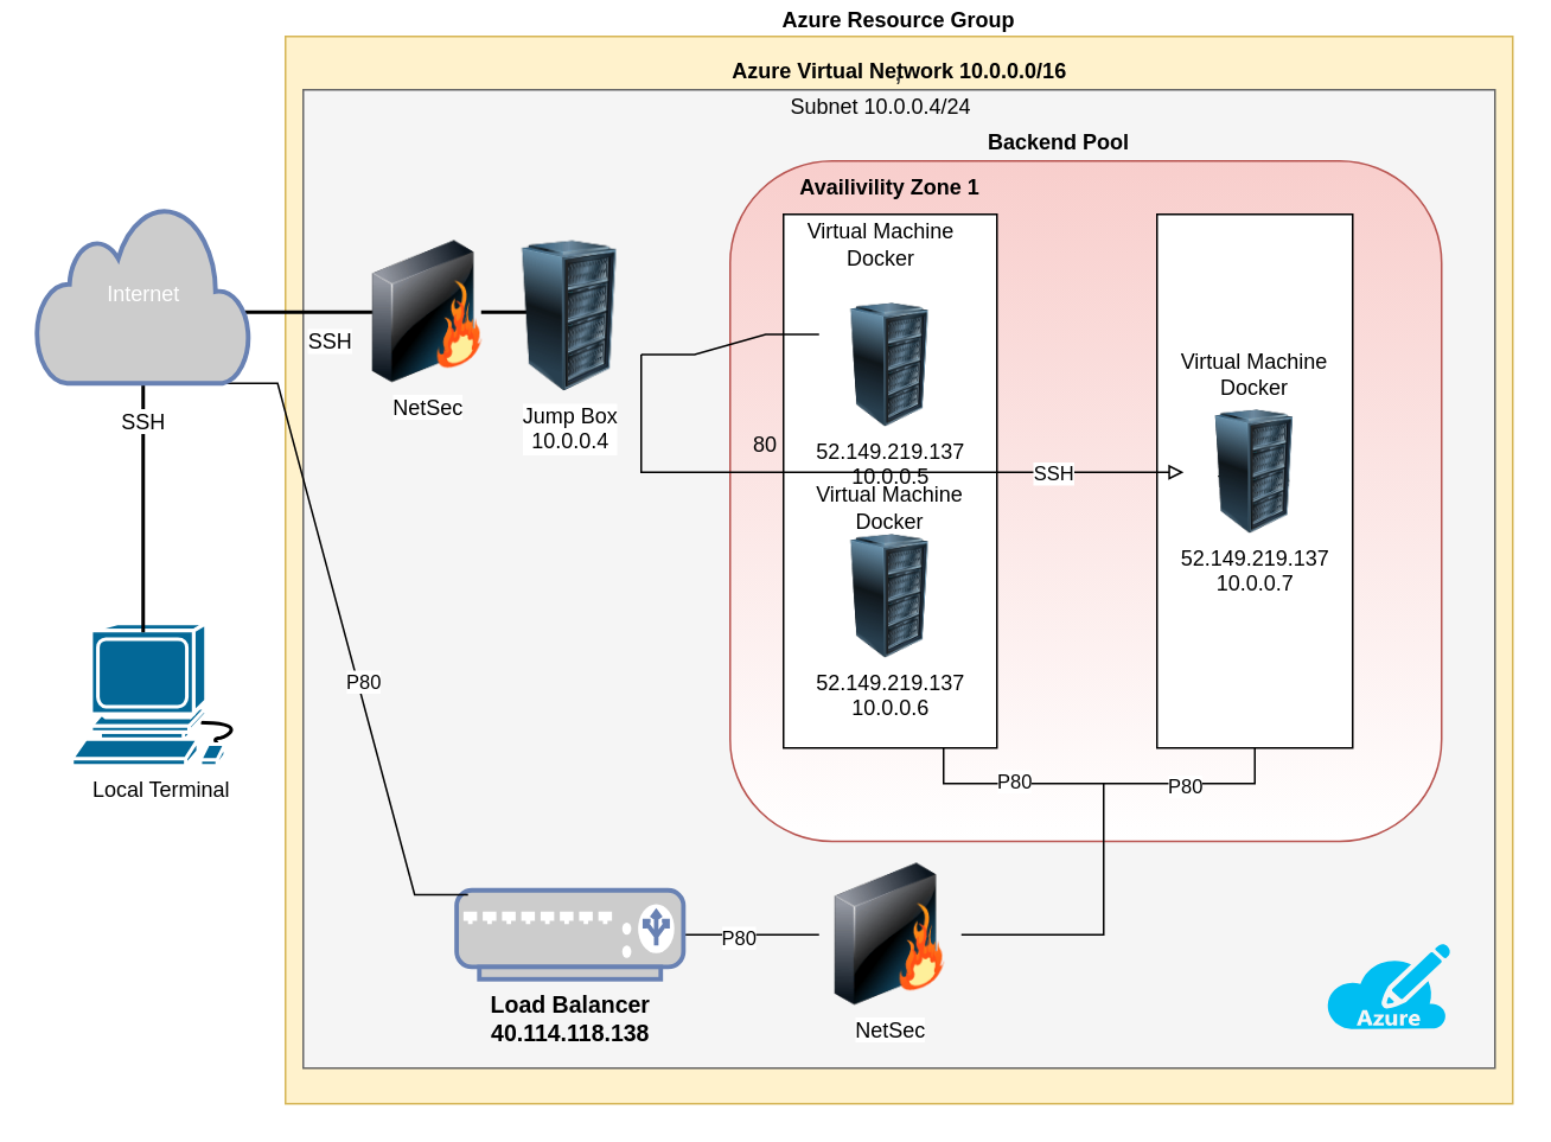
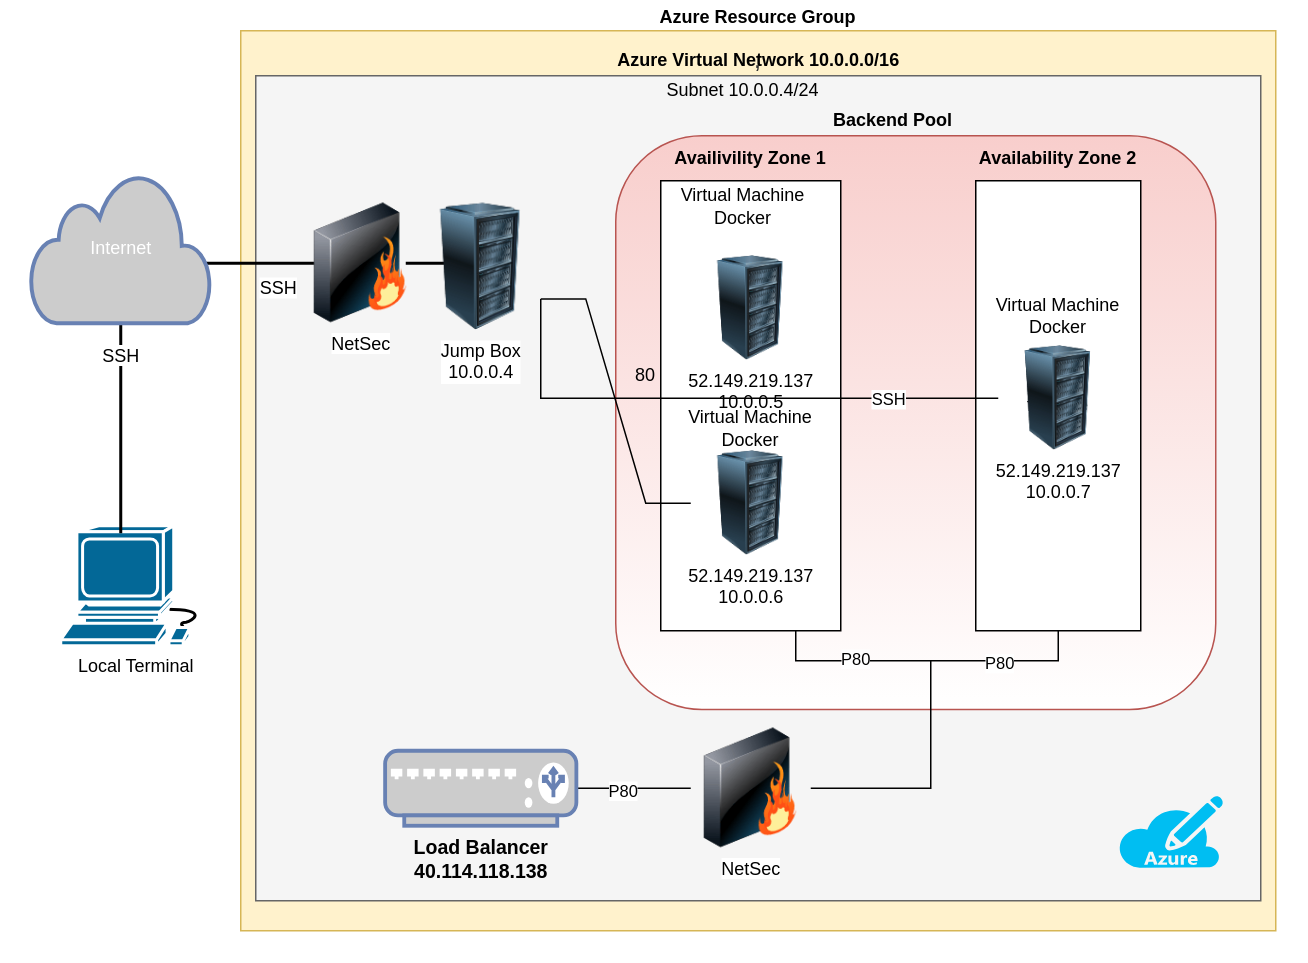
+ <mxCell id="31" value="&lt;b&gt;Availability Zone 2&lt;/b&gt;" style="text;html=1;strokeColor=none;fillColor=none;align=center;verticalAlign=middle;whiteSpace=wrap;rounded=0;" vertex="1" parent="1"><mxGeometry x="650" y="95" width="110" height="20" as="geometry" /></mxCell>
- <mxCell id="24" style="edgeStyle=entityRelationEdgeStyle;rounded=0;orthogonalLoop=1;jettySize=auto;html=1;exitX=1;exitY=0.75;exitDx=0;exitDy=0;entryX=0;entryY=0.25;entryDx=0;entryDy=0;startArrow=none;startFill=0;endArrow=none;endFill=0;strokeColor=#000000;" edge="1" parent="1" source="32" target="21"><mxGeometry relative="1" as="geometry" /></mxCell>
- <mxCell id="29" style="edgeStyle=elbowEdgeStyle;rounded=0;orthogonalLoop=1;jettySize=auto;html=1;exitX=1;exitY=0.75;exitDx=0;exitDy=0;startArrow=none;startFill=0;endArrow=block;endFill=0;strokeColor=#000000;elbow=vertical;entryX=0;entryY=0.5;entryDx=0;entryDy=0;" edge="1" parent="1" source="32" target="28"><mxGeometry relative="1" as="geometry"><mxPoint x="665" y="250" as="targetPoint" /><Array as="points"><mxPoint x="380" y="265" /><mxPoint x="380" y="260" /><mxPoint x="360" y="250" /><mxPoint x="380" y="250" /><mxPoint x="570" y="260" /><mxPoint x="580" y="250" /><mxPoint x="510" y="235" /></Array></mxGeometry></mxCell>
+ <mxCell id="29" style="edgeStyle=elbowEdgeStyle;rounded=0;orthogonalLoop=1;jettySize=auto;html=1;exitX=1;exitY=0.75;exitDx=0;exitDy=0;startArrow=none;startFill=0;endArrow=none;endFill=0;strokeColor=#000000;elbow=vertical;entryX=0;entryY=0.5;entryDx=0;entryDy=0;" edge="1" parent="1" source="32" target="28"><mxGeometry relative="1" as="geometry"><mxPoint x="665" y="250" as="targetPoint" /><Array as="points"><mxPoint x="380" y="265" /><mxPoint x="380" y="260" /><mxPoint x="360" y="250" /><mxPoint x="380" y="250" /><mxPoint x="570" y="260" /><mxPoint x="580" y="250" /><mxPoint x="510" y="235" /></Array></mxGeometry></mxCell>
+ <mxCell id="23" style="edgeStyle=entityRelationEdgeStyle;rounded=0;orthogonalLoop=1;jettySize=auto;html=1;exitX=1;exitY=0.75;exitDx=0;exitDy=0;startArrow=none;startFill=0;endArrow=none;endFill=0;strokeColor=#000000;" edge="1" parent="1" source="32" target="22"><mxGeometry relative="1" as="geometry" /></mxCell>
- <mxCell id="12" style="edgeStyle=entityRelationEdgeStyle;rounded=0;orthogonalLoop=1;jettySize=auto;html=1;exitX=0.88;exitY=1;exitDx=0;exitDy=0;exitPerimeter=0;entryX=0.05;entryY=0.05;entryDx=0;entryDy=0;entryPerimeter=0;startArrow=none;startFill=0;endArrow=none;endFill=0;strokeColor=#000000;" edge="1" parent="1" source="39" target="8"><mxGeometry relative="1" as="geometry" /></mxCell>
- <mxCell id="13" value="P80" style="edgeLabel;html=1;align=center;verticalAlign=middle;resizable=0;points=[];" vertex="1" connectable="0" parent="12"><mxGeometry x="0.135" y="3" relative="1" as="geometry"><mxPoint y="1" as="offset" /></mxGeometry></mxCell>
